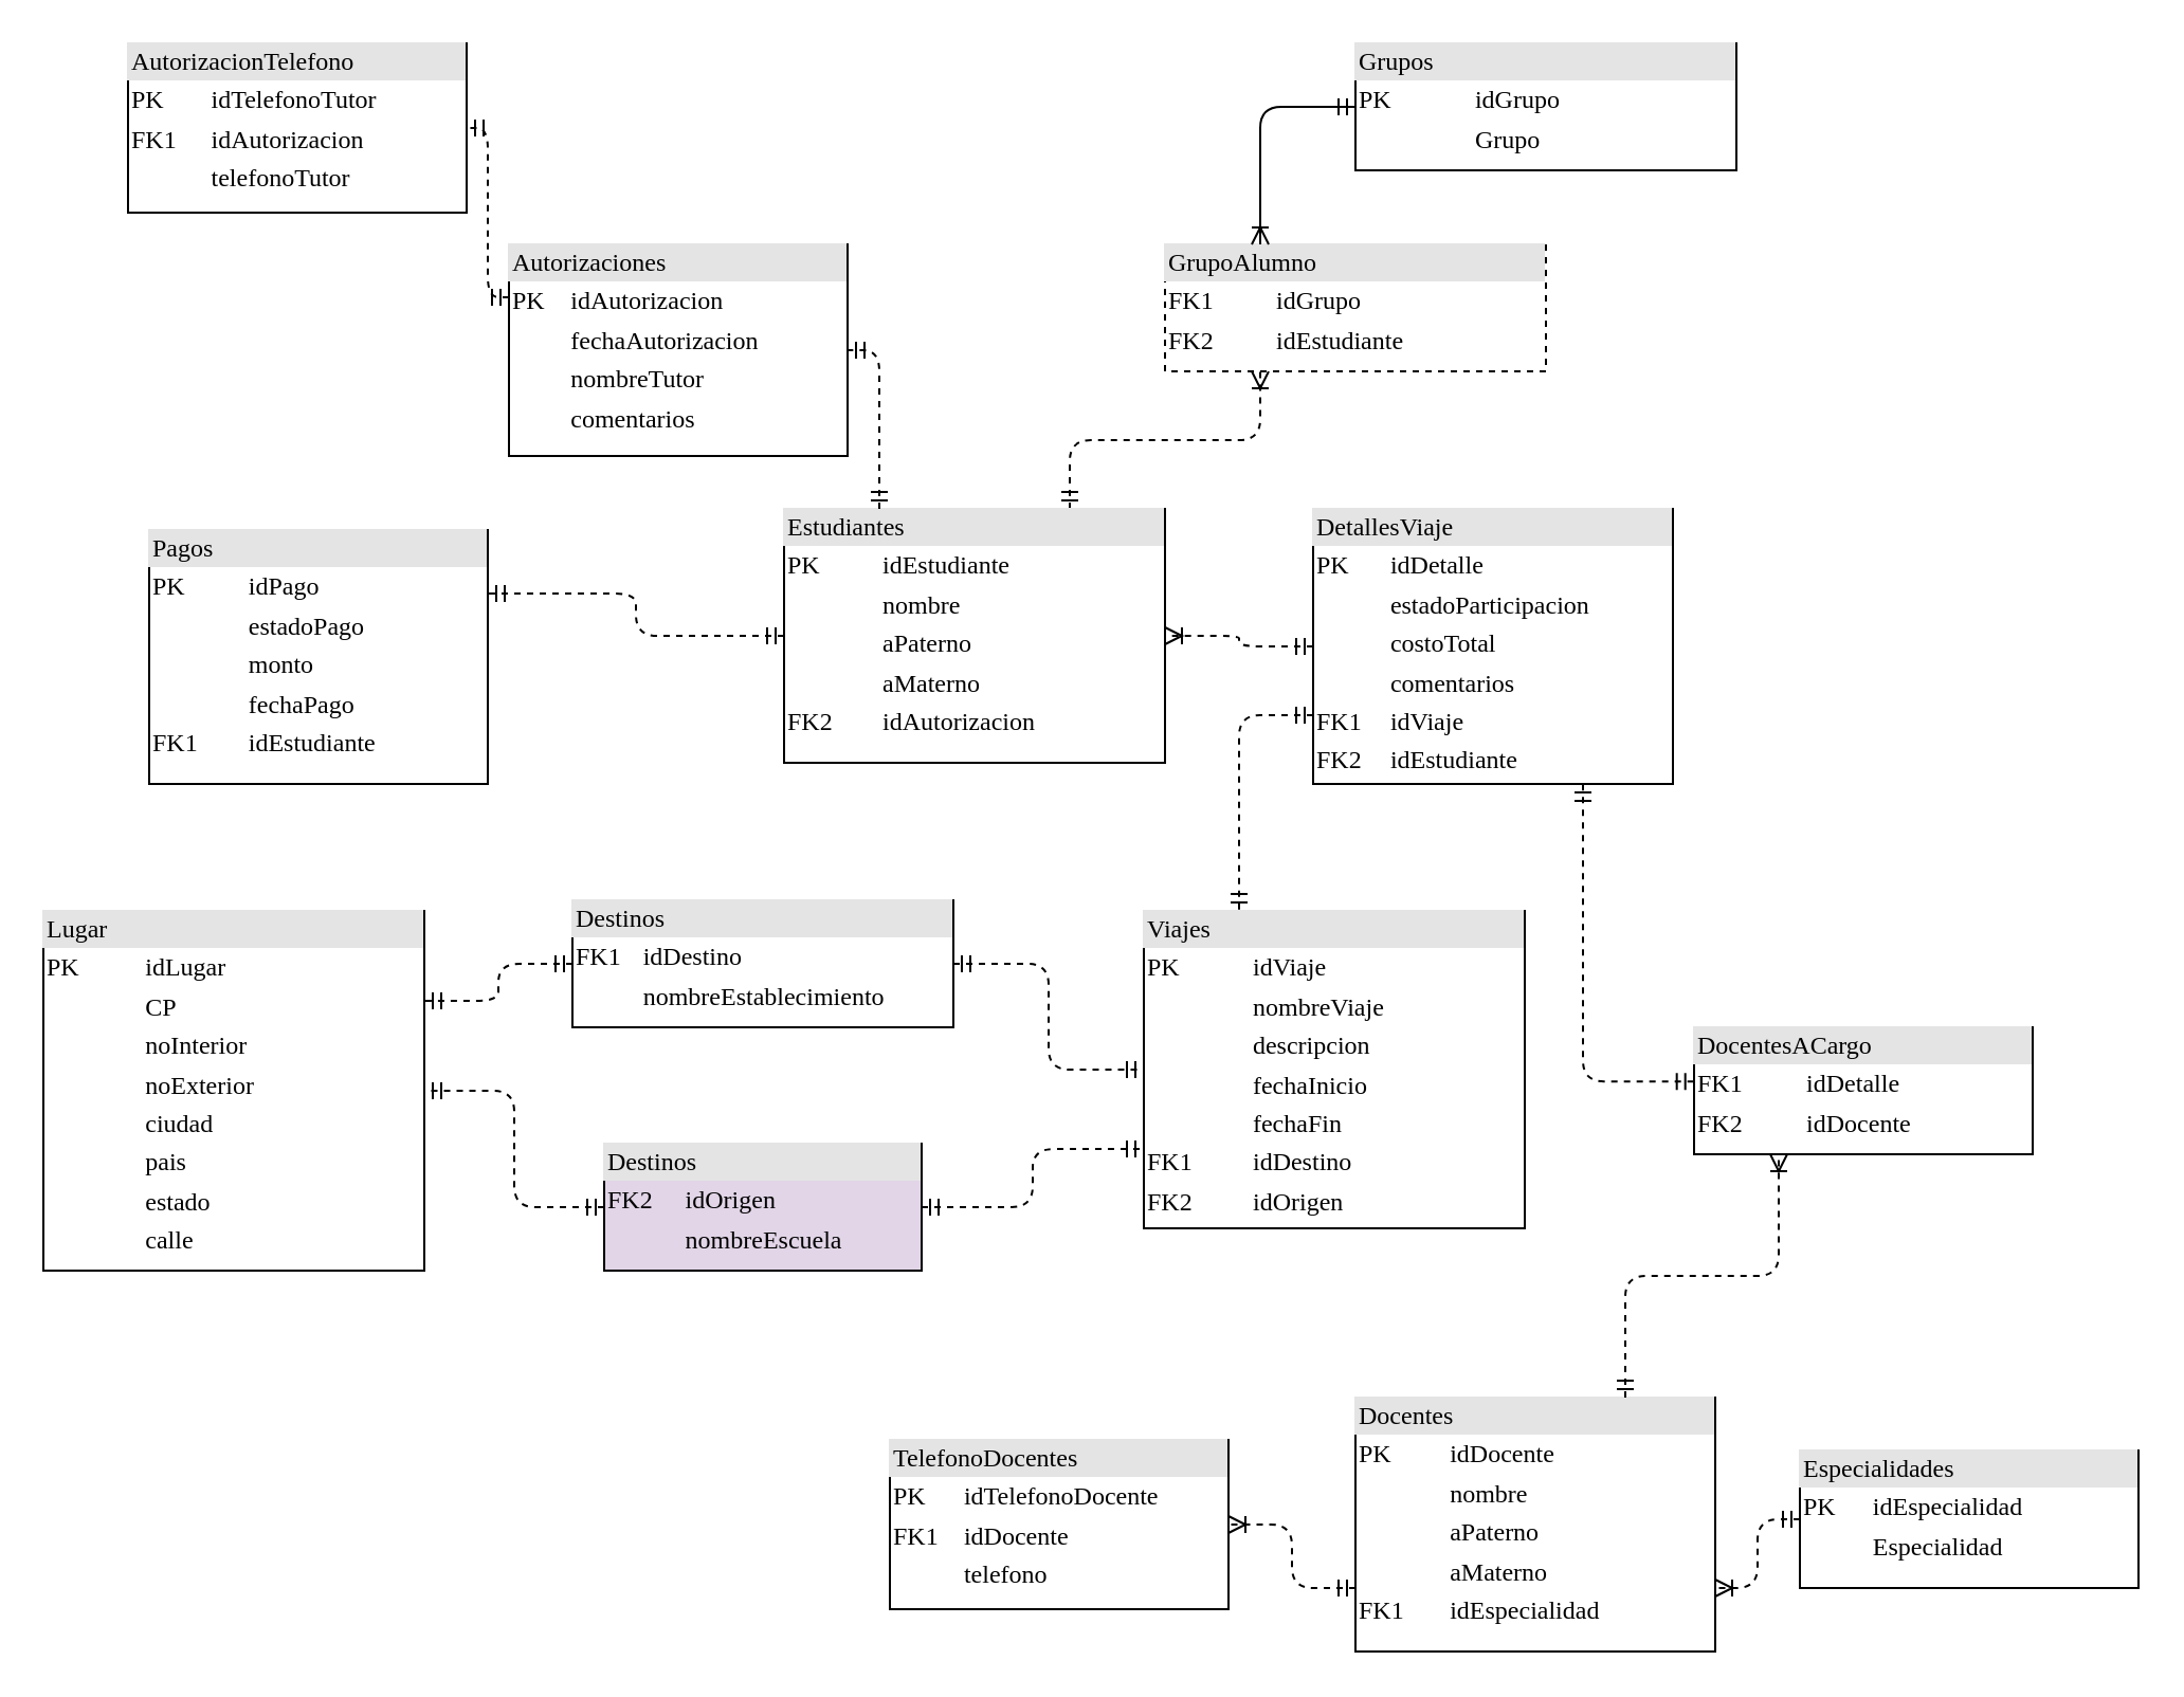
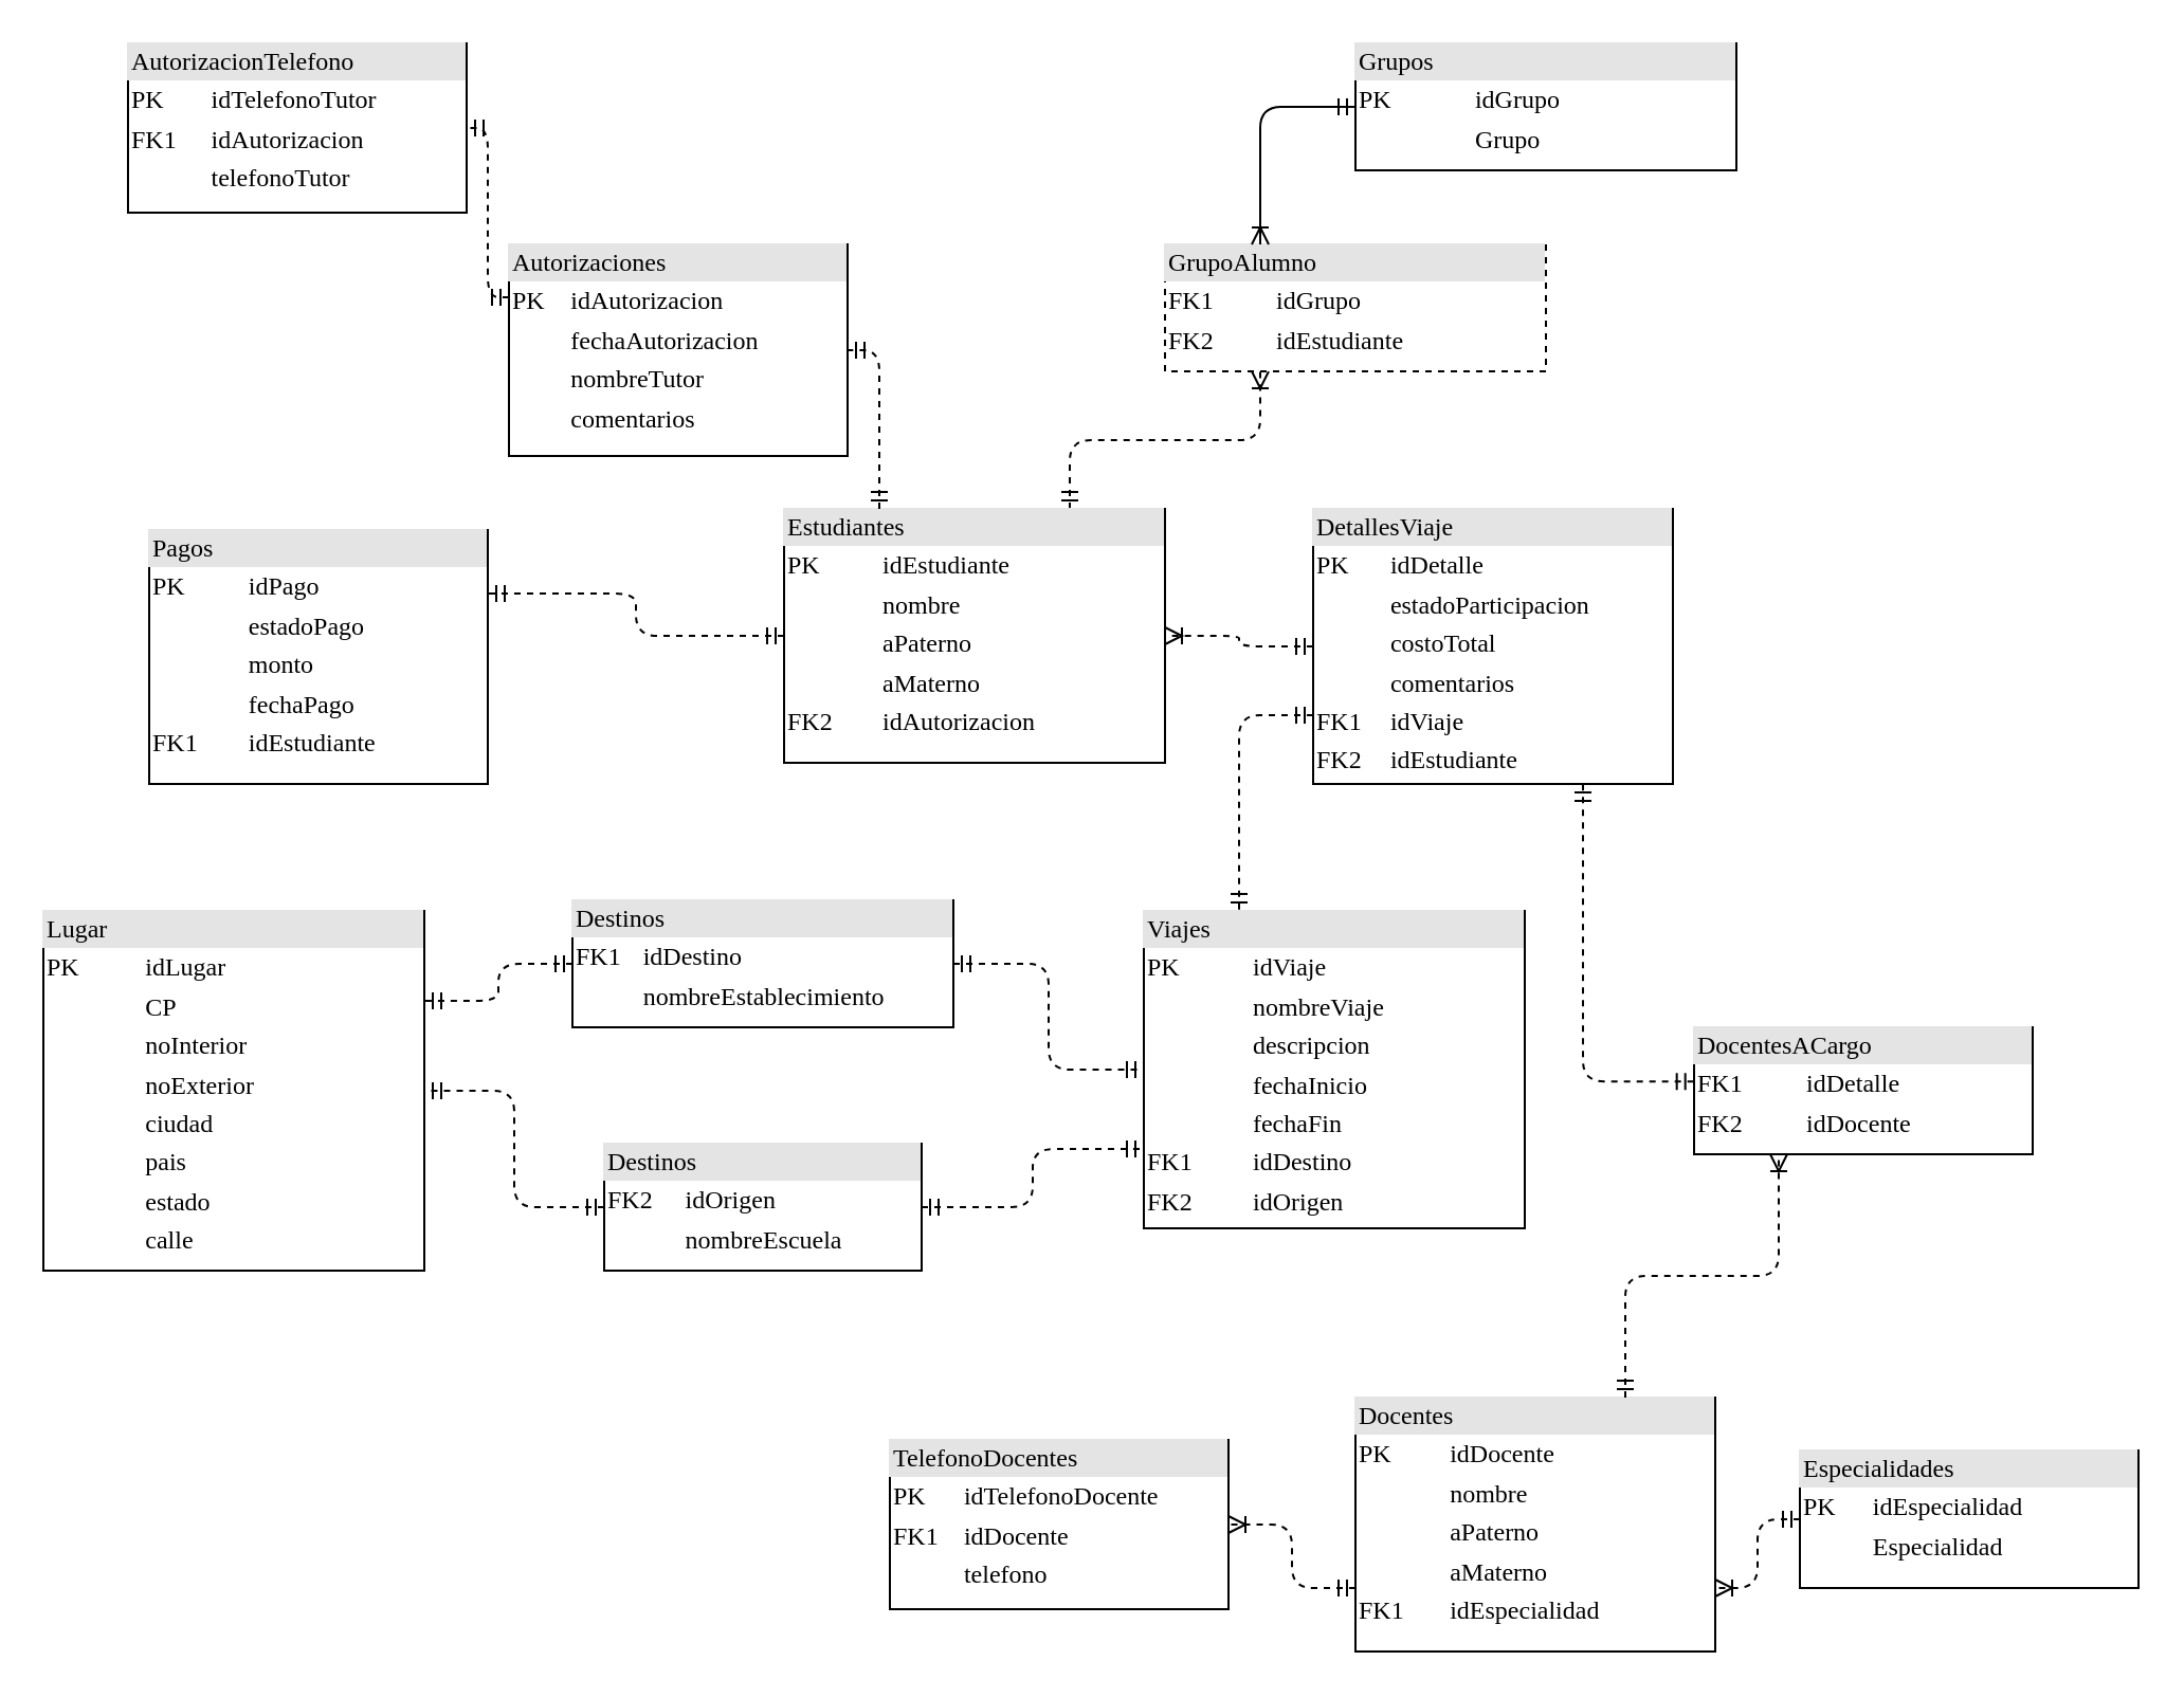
- <mxCell id="27" value="&lt;div style=&quot;box-sizing:border-box;width:100%;background:#e4e4e4;padding:2px;&quot;&gt;Destinos&lt;/div&gt;&lt;table style=&quot;width:100%;font-size:1em;&quot; cellpadding=&quot;2&quot; cellspacing=&quot;0&quot;&gt;&lt;tbody&gt;&lt;tr&gt;&lt;td&gt;FK2&lt;/td&gt;&lt;td&gt;idOrigen&lt;/td&gt;&lt;/tr&gt;&lt;tr&gt;&lt;td&gt;&lt;br&gt;&lt;/td&gt;&lt;td&gt;nombreEscuela&lt;/td&gt;&lt;/tr&gt;&lt;/tbody&gt;&lt;/table&gt;" style="verticalAlign=top;align=left;overflow=fill;html=1;rounded=0;shadow=0;comic=0;labelBackgroundColor=none;strokeWidth=1;fontFamily=Verdana;fontSize=12;fillColor=#e1d5e7;" parent="1" vertex="1"><mxGeometry x="285" y="540" width="150" height="60" as="geometry" /></mxCell>
+ <mxCell id="27" value="&lt;div style=&quot;box-sizing:border-box;width:100%;background:#e4e4e4;padding:2px;&quot;&gt;Destinos&lt;/div&gt;&lt;table style=&quot;width:100%;font-size:1em;&quot; cellpadding=&quot;2&quot; cellspacing=&quot;0&quot;&gt;&lt;tbody&gt;&lt;tr&gt;&lt;td&gt;FK2&lt;/td&gt;&lt;td&gt;idOrigen&lt;/td&gt;&lt;/tr&gt;&lt;tr&gt;&lt;td&gt;&lt;br&gt;&lt;/td&gt;&lt;td&gt;nombreEscuela&lt;/td&gt;&lt;/tr&gt;&lt;/tbody&gt;&lt;/table&gt;" style="verticalAlign=top;align=left;overflow=fill;html=1;rounded=0;shadow=0;comic=0;labelBackgroundColor=none;strokeWidth=1;fontFamily=Verdana;fontSize=12" parent="1" vertex="1"><mxGeometry x="285" y="540" width="150" height="60" as="geometry" /></mxCell>
